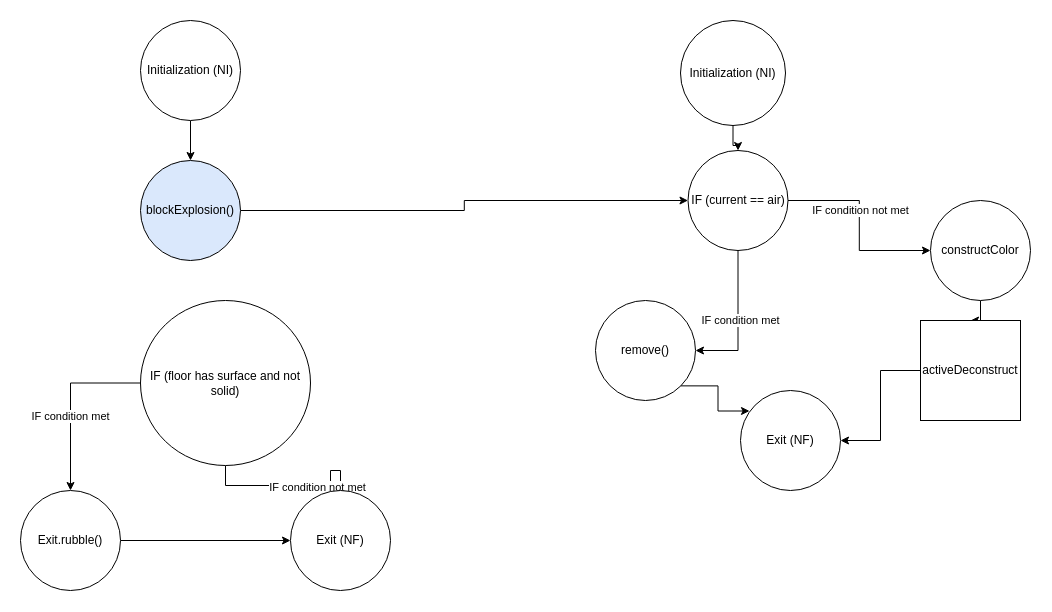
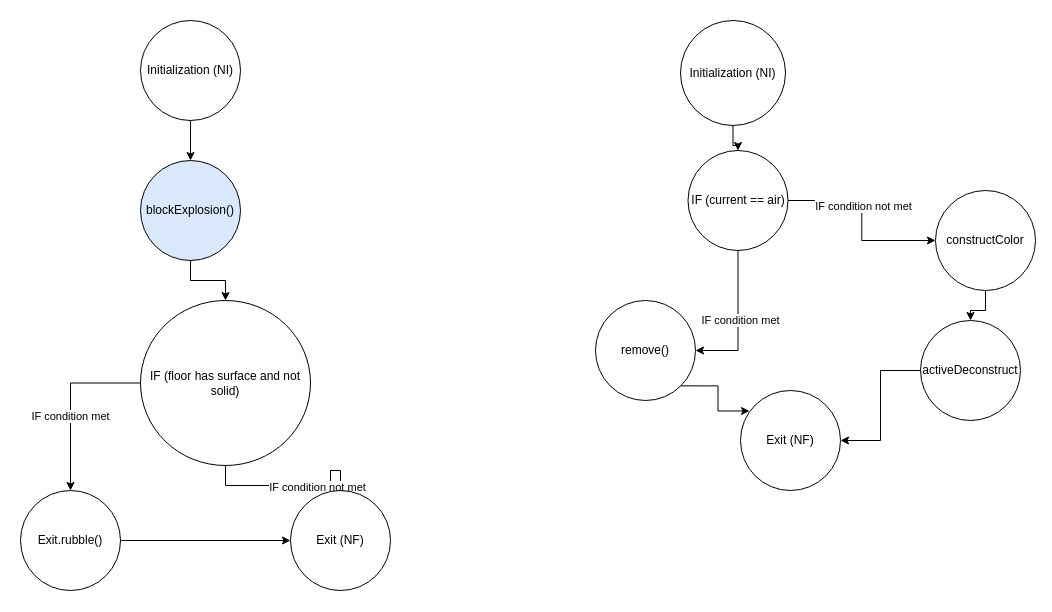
- <mxCell id="4" style="edgeStyle=orthogonalEdgeStyle;rounded=0;orthogonalLoop=1;jettySize=auto;html=1;" edge="1" parent="1" source="5" target="20"><mxGeometry relative="1" as="geometry" /></mxCell>
+ <mxCell id="4" style="edgeStyle=orthogonalEdgeStyle;rounded=0;orthogonalLoop=1;jettySize=auto;html=1;entryX=0.5;entryY=0;entryDx=0;entryDy=0;" edge="1" parent="1" source="5" target="10"><mxGeometry relative="1" as="geometry" /></mxCell>
- <mxCell id="24" value="constructColor" style="ellipse;whiteSpace=wrap;html=1;aspect=fixed;" vertex="1" parent="1"><mxGeometry x="930" y="200" width="100" height="100" as="geometry" /></mxCell>
+ <mxCell id="24" value="constructColor" style="ellipse;whiteSpace=wrap;html=1;aspect=fixed;" vertex="1" parent="1"><mxGeometry x="935" y="190" width="100" height="100" as="geometry" /></mxCell>
- <mxCell id="27" value="activeDeconstruct" style="whiteSpace=wrap;html=1;aspect=fixed;rounded=0;" vertex="1" parent="1"><mxGeometry x="920" y="320" width="100" height="100" as="geometry" /></mxCell>
+ <mxCell id="27" value="activeDeconstruct" style="ellipse;whiteSpace=wrap;html=1;aspect=fixed;" vertex="1" parent="1"><mxGeometry x="920" y="320" width="100" height="100" as="geometry" /></mxCell>
